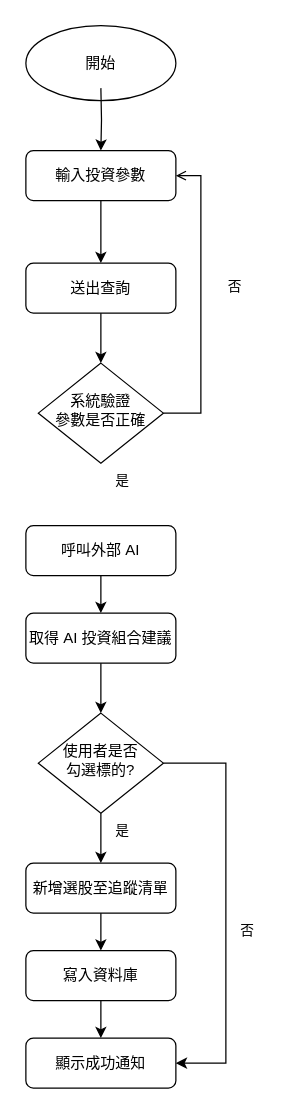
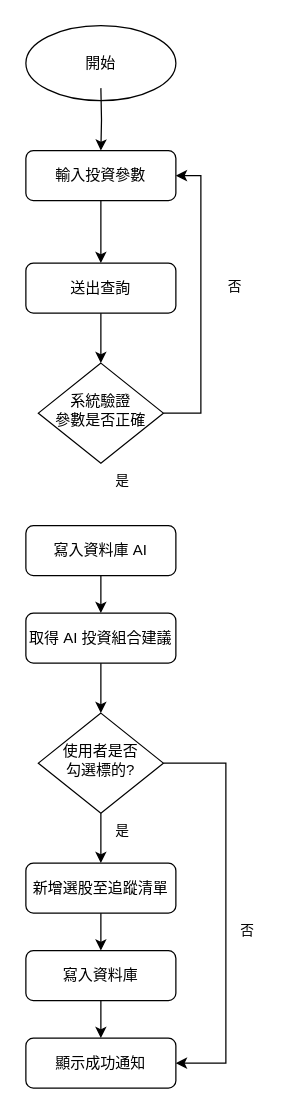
- <mxCell id="13" style="edgeStyle=orthogonalEdgeStyle;rounded=0;orthogonalLoop=1;jettySize=auto;html=1;exitX=1;exitY=0.5;exitDx=0;exitDy=0;entryX=1;entryY=0.5;entryDx=0;entryDy=0;endArrow=open;" edge="1" parent="1" source="14" target="4"><mxGeometry relative="1" as="geometry"><Array as="points"><mxPoint x="160" y="330" /><mxPoint x="160" y="140" /></Array></mxGeometry></mxCell>
+ <mxCell id="13" style="edgeStyle=orthogonalEdgeStyle;rounded=0;orthogonalLoop=1;jettySize=auto;html=1;exitX=1;exitY=0.5;exitDx=0;exitDy=0;entryX=1;entryY=0.5;entryDx=0;entryDy=0;" edge="1" parent="1" source="14" target="4"><mxGeometry relative="1" as="geometry"><Array as="points"><mxPoint x="160" y="330" /><mxPoint x="160" y="140" /></Array></mxGeometry></mxCell>
- <mxCell id="8" value="呼叫外部 AI" style="rounded=1;whiteSpace=wrap;html=1;fontSize=12;glass=0;strokeWidth=1;shadow=0;fillColor=none;" vertex="1" parent="1"><mxGeometry x="20" y="420" width="120" height="40" as="geometry" /></mxCell>
+ <mxCell id="8" value="寫入資料庫 AI" style="rounded=1;whiteSpace=wrap;html=1;fontSize=12;glass=0;strokeWidth=1;shadow=0;fillColor=none;" vertex="1" parent="1"><mxGeometry x="20" y="420" width="120" height="40" as="geometry" /></mxCell>
